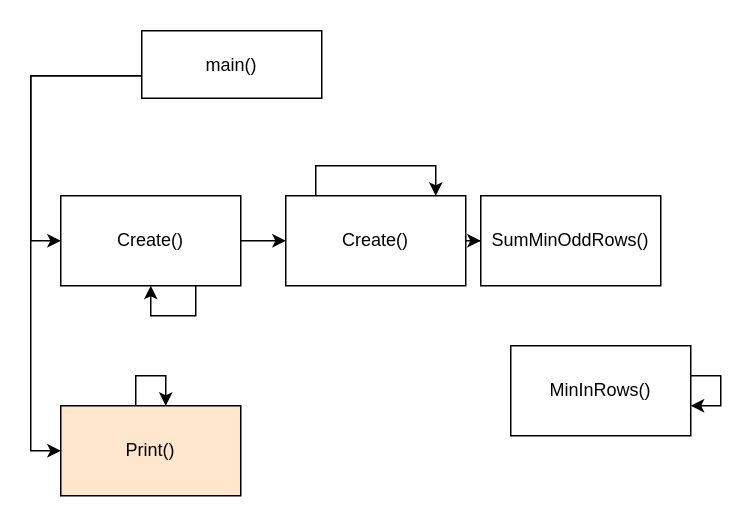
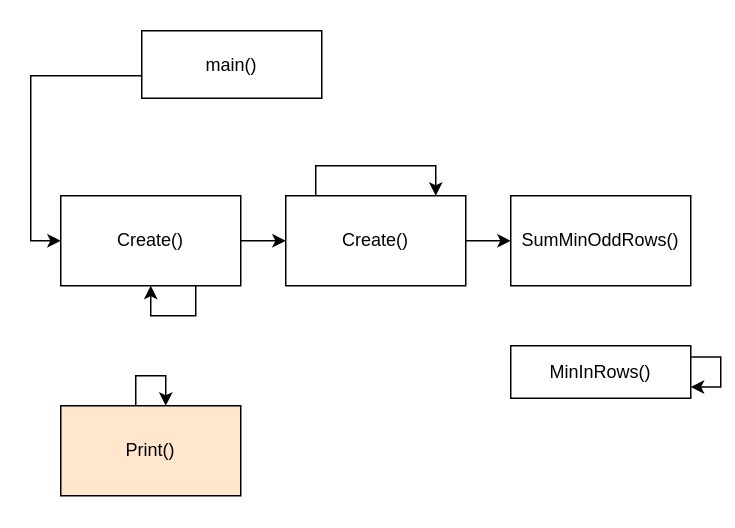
- <mxCell id="13" value="SumMinOddRows()" style="rounded=0;whiteSpace=wrap;html=1;" vertex="1" parent="1"><mxGeometry x="320" y="130" width="120" height="60" as="geometry" /></mxCell>
+ <mxCell id="13" value="SumMinOddRows()" style="rounded=0;whiteSpace=wrap;html=1;" vertex="1" parent="1"><mxGeometry x="340" y="130" width="120" height="60" as="geometry" /></mxCell>
- <mxCell id="3" style="edgeStyle=orthogonalEdgeStyle;rounded=0;orthogonalLoop=1;jettySize=auto;html=1;entryX=0;entryY=0.5;entryDx=0;entryDy=0;" edge="1" parent="1" source="4" target="7"><mxGeometry relative="1" as="geometry"><Array as="points"><mxPoint x="20" y="50" /><mxPoint x="20" y="300" /></Array></mxGeometry></mxCell>
- <mxCell id="14" value="MinInRows()" style="rounded=0;whiteSpace=wrap;html=1;" vertex="1" parent="1"><mxGeometry x="340" y="230" width="120" height="60" as="geometry" /></mxCell>
+ <mxCell id="14" value="MinInRows()" style="rounded=0;whiteSpace=wrap;html=1;" vertex="1" parent="1"><mxGeometry x="340" y="230" width="120" height="35" as="geometry" /></mxCell>
